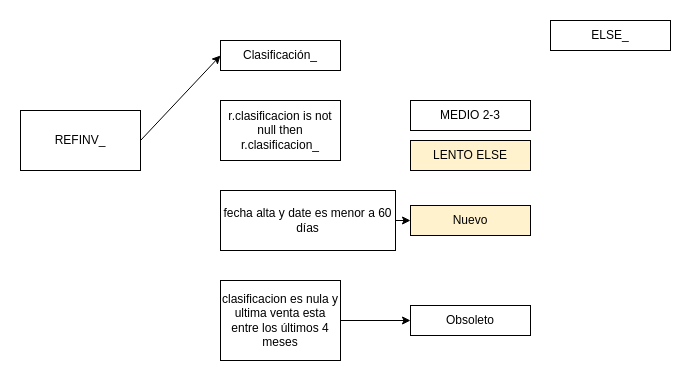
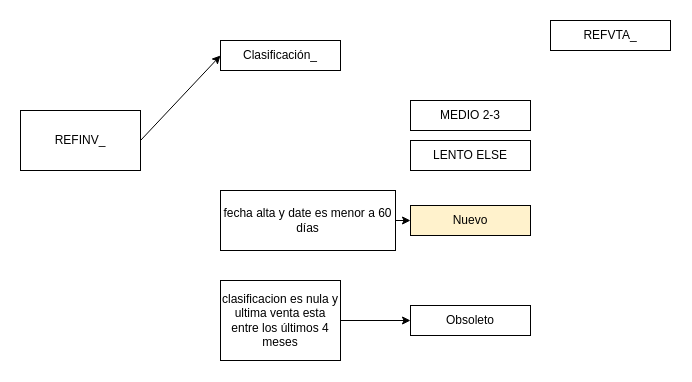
- <mxCell id="14" value="ELSE_" style="rounded=0;whiteSpace=wrap;html=1;" vertex="1" parent="1"><mxGeometry x="550" y="20" width="120" height="30" as="geometry" /></mxCell>
+ <mxCell id="14" value="REFVTA_" style="rounded=0;whiteSpace=wrap;html=1;" vertex="1" parent="1"><mxGeometry x="550" y="20" width="120" height="30" as="geometry" /></mxCell>
- <mxCell id="5" value="r.clasificacion is not null then r.clasificacion_" style="rounded=0;whiteSpace=wrap;html=1;" vertex="1" parent="1"><mxGeometry x="220" y="100" width="120" height="60" as="geometry" /></mxCell>
- <mxCell id="9" value="LENTO ELSE" style="rounded=0;whiteSpace=wrap;html=1;fillColor=#fff2cc;" vertex="1" parent="1"><mxGeometry x="410" y="140" width="120" height="30" as="geometry" /></mxCell>
+ <mxCell id="9" value="LENTO ELSE" style="rounded=0;whiteSpace=wrap;html=1;" vertex="1" parent="1"><mxGeometry x="410" y="140" width="120" height="30" as="geometry" /></mxCell>
